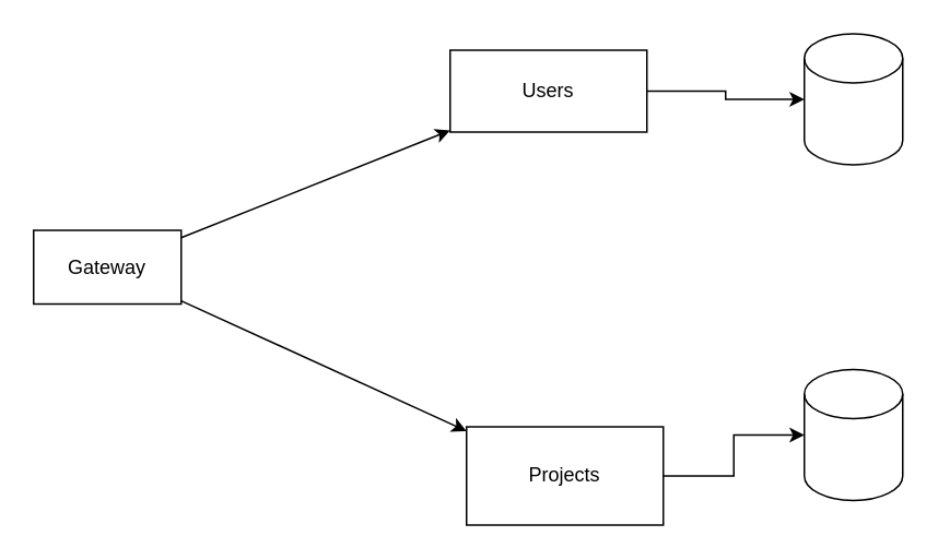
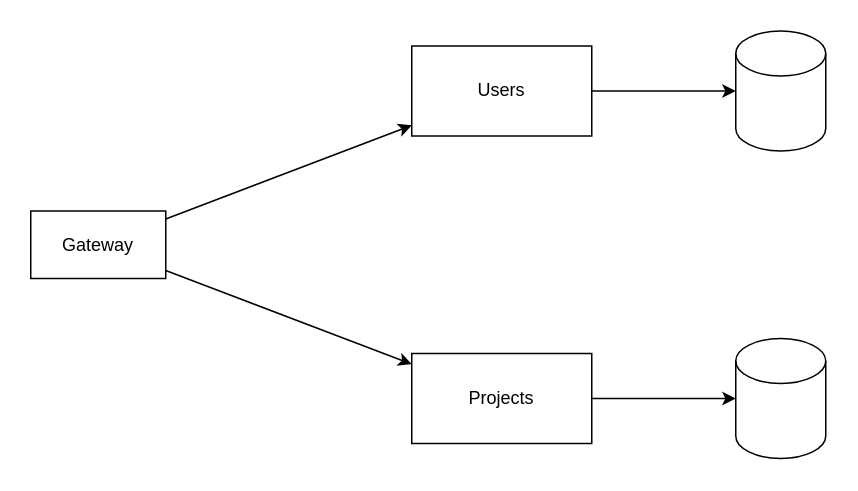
- <mxCell id="3" value="Users" style="rounded=0;whiteSpace=wrap;html=1;" parent="1" vertex="1"><mxGeometry x="274" y="30" width="120" height="50" as="geometry" /></mxCell>
+ <mxCell id="3" value="Users" style="rounded=0;whiteSpace=wrap;html=1;" parent="1" vertex="1"><mxGeometry x="274" y="30" width="120" height="60" as="geometry" /></mxCell>
- <mxCell id="5" value="Projects" style="rounded=0;whiteSpace=wrap;html=1;" parent="1" vertex="1"><mxGeometry x="284" y="260" width="120" height="60" as="geometry" /></mxCell>
+ <mxCell id="5" value="Projects" style="rounded=0;whiteSpace=wrap;html=1;" parent="1" vertex="1"><mxGeometry x="274" y="235" width="120" height="60" as="geometry" /></mxCell>
